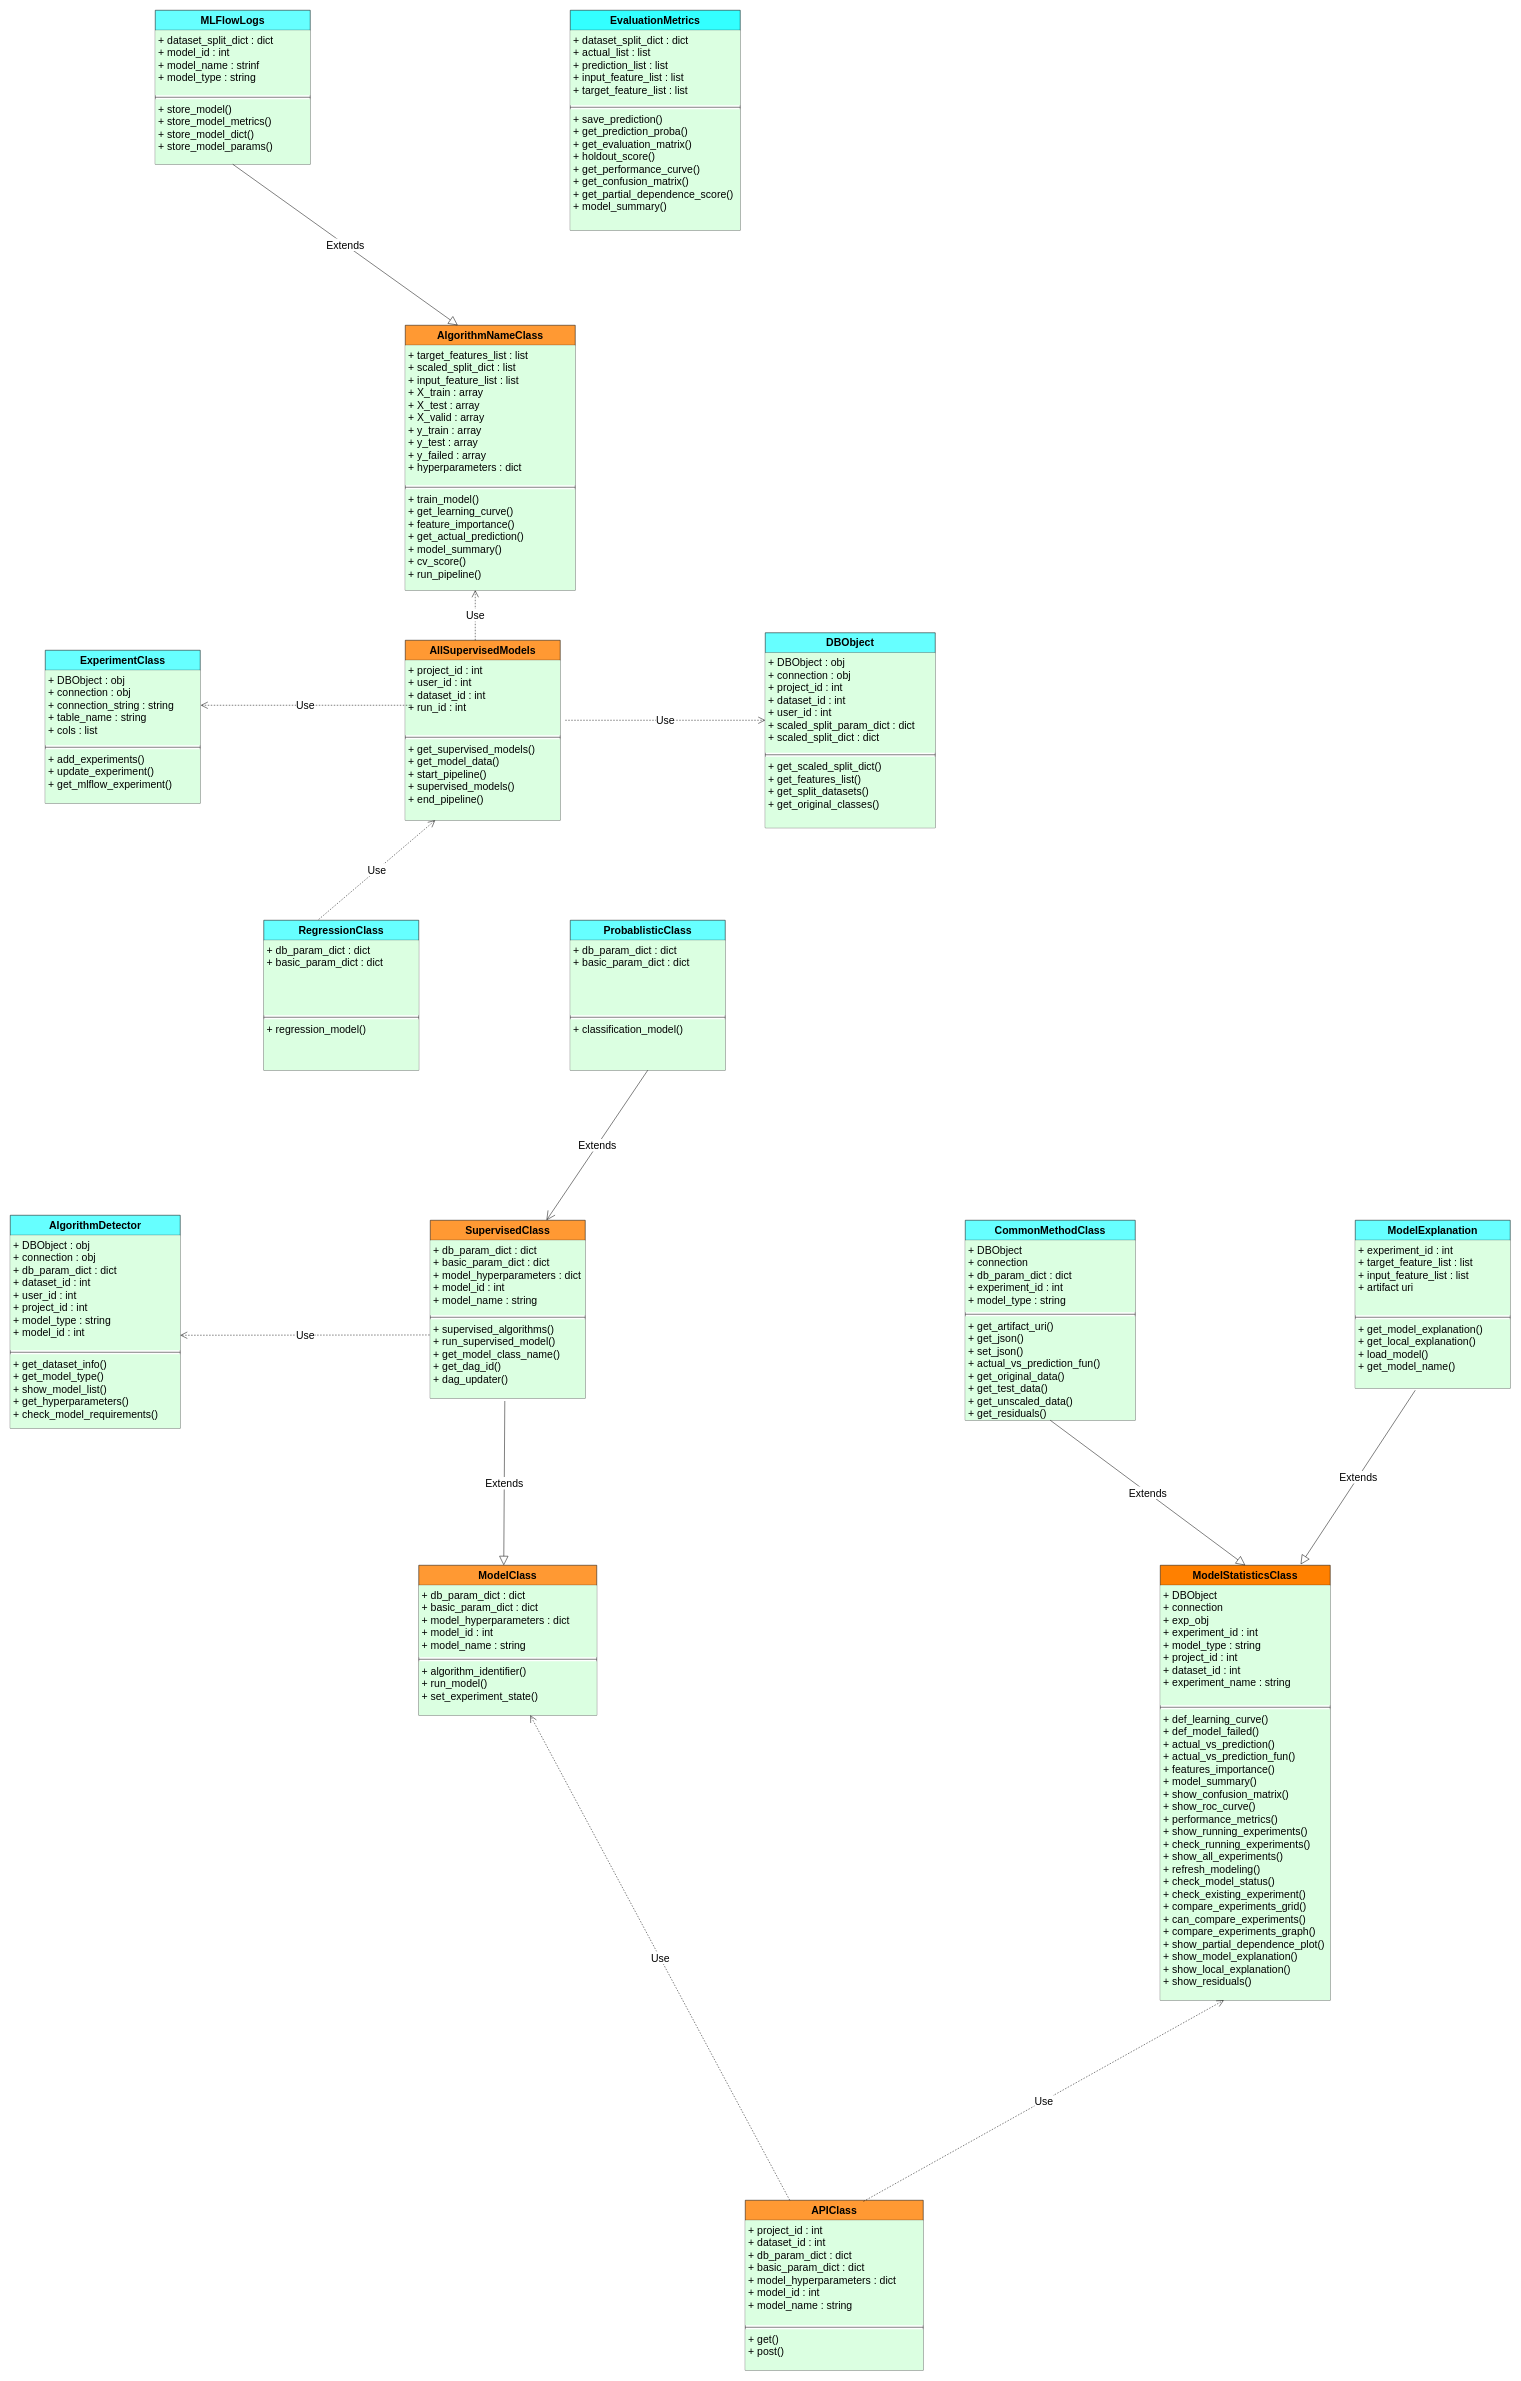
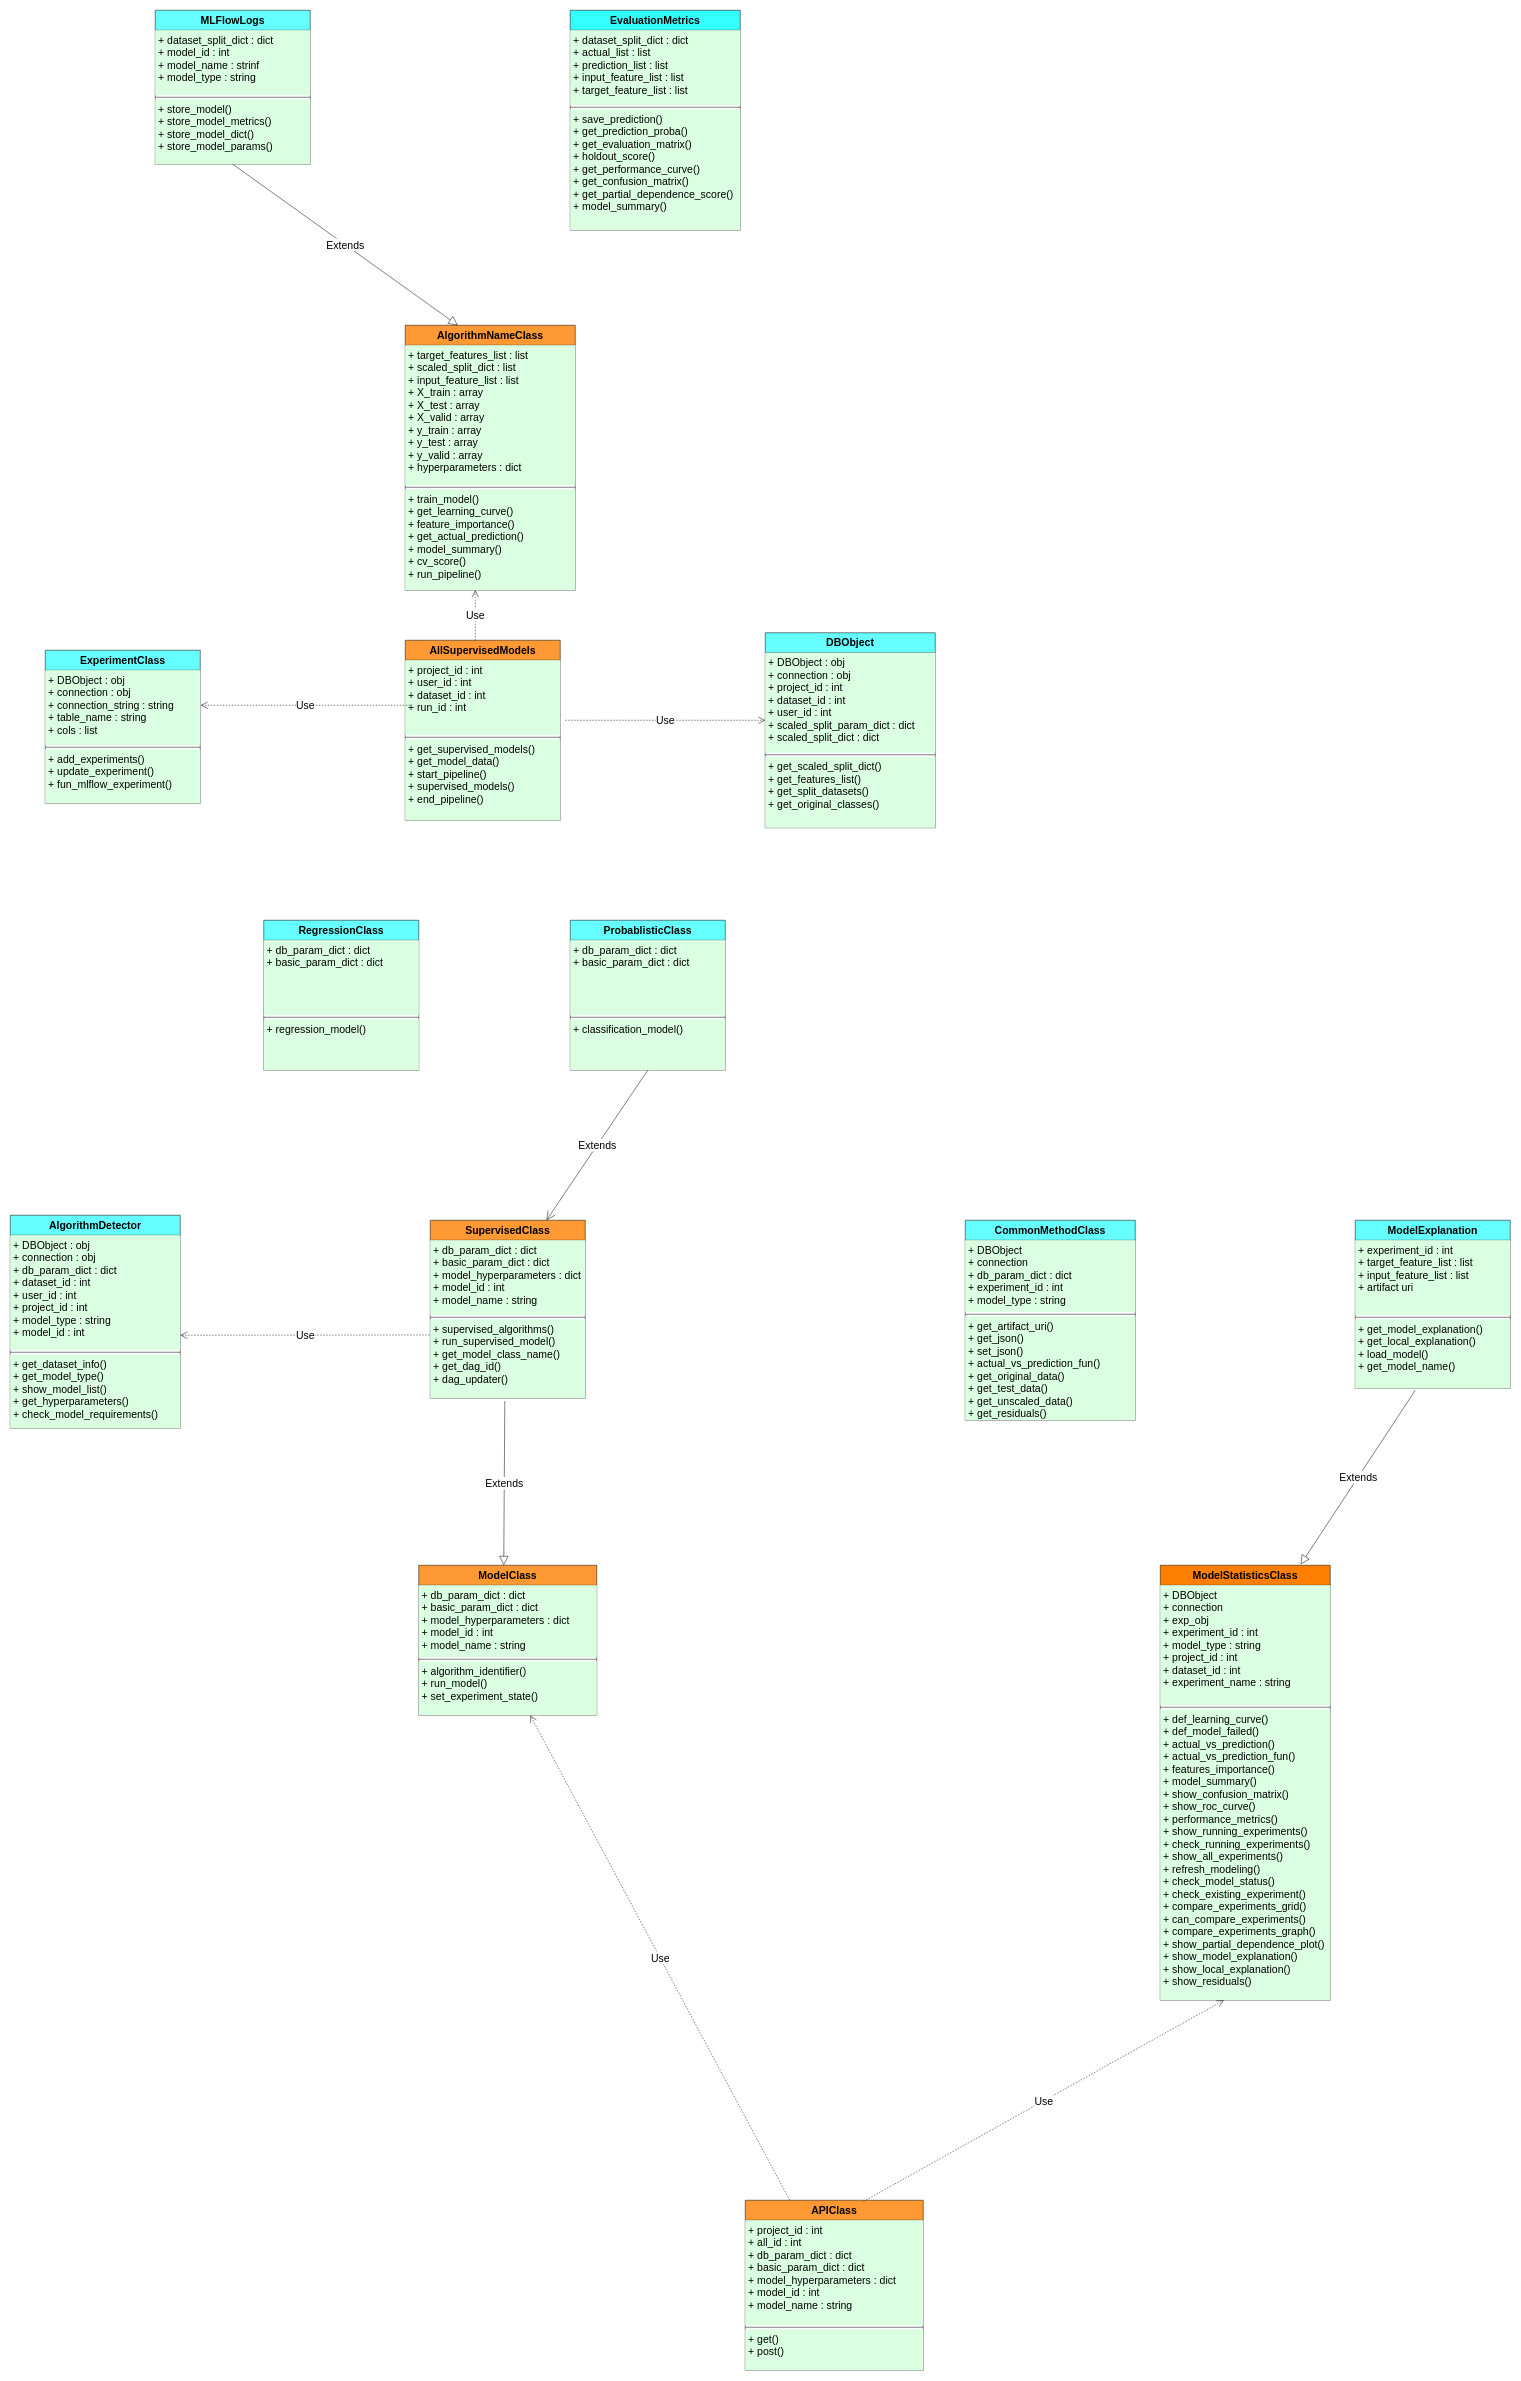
- <mxCell id="43" value="+ target_features_list : list&#10;+ scaled_split_dict : list&#10;+ input_feature_list : list&#10;+ X_train : array&#10;+ X_test : array&#10;+ X_valid : array&#10;+ y_train : array&#10;+ y_test : array&#10;+ y_failed : array&#10;+ hyperparameters : dict" style="text;strokeColor=none;fillColor=#DBFFE1;align=left;verticalAlign=top;spacingLeft=4;spacingRight=4;overflow=hidden;rotatable=0;points=[[0,0.5],[1,0.5]];portConstraint=eastwest;fontSize=21;" parent="42" vertex="1"><mxGeometry y="40" width="340" height="280" as="geometry" /></mxCell>
+ <mxCell id="43" value="+ target_features_list : list&#10;+ scaled_split_dict : list&#10;+ input_feature_list : list&#10;+ X_train : array&#10;+ X_test : array&#10;+ X_valid : array&#10;+ y_train : array&#10;+ y_test : array&#10;+ y_valid : array&#10;+ hyperparameters : dict" style="text;strokeColor=none;fillColor=#DBFFE1;align=left;verticalAlign=top;spacingLeft=4;spacingRight=4;overflow=hidden;rotatable=0;points=[[0,0.5],[1,0.5]];portConstraint=eastwest;fontSize=21;" parent="42" vertex="1"><mxGeometry y="40" width="340" height="280" as="geometry" /></mxCell>
- <mxCell id="25" value="+ add_experiments()&#10;+ update_experiment()&#10;+ get_mlflow_experiment()" style="text;strokeColor=none;fillColor=#DBFFE1;align=left;verticalAlign=top;spacingLeft=4;spacingRight=4;overflow=hidden;rotatable=0;points=[[0,0.5],[1,0.5]];portConstraint=eastwest;fontSize=21;" parent="22" vertex="1"><mxGeometry y="198" width="310" height="108" as="geometry" /></mxCell>
+ <mxCell id="25" value="+ add_experiments()&#10;+ update_experiment()&#10;+ fun_mlflow_experiment()" style="text;strokeColor=none;fillColor=#DBFFE1;align=left;verticalAlign=top;spacingLeft=4;spacingRight=4;overflow=hidden;rotatable=0;points=[[0,0.5],[1,0.5]];portConstraint=eastwest;fontSize=21;" parent="22" vertex="1"><mxGeometry y="198" width="310" height="108" as="geometry" /></mxCell>
- <mxCell id="60" value="Use" style="endArrow=open;endSize=12;dashed=1;html=1;fontSize=21;exitX=0.354;exitY=-0.005;exitDx=0;exitDy=0;exitPerimeter=0;" parent="1" source="48" target="59" edge="1"><mxGeometry width="160" relative="1" as="geometry"><mxPoint x="1460" y="1530" as="sourcePoint" /><mxPoint x="1620" y="1530" as="targetPoint" /></mxGeometry></mxCell>
- <mxCell id="46" value="Extends" style="endArrow=block;endSize=16;endFill=0;html=1;fontSize=21;exitX=0.5;exitY=1;exitDx=0;exitDy=0;entryX=0.5;entryY=0;entryDx=0;entryDy=0;" parent="1" source="30" target="34" edge="1"><mxGeometry width="160" relative="1" as="geometry"><mxPoint x="700" y="-260" as="sourcePoint" /><mxPoint x="860" y="-260" as="targetPoint" /></mxGeometry></mxCell>
- <mxCell id="69" value="+ project_id : int&#10;+ dataset_id : int&#10;+ db_param_dict : dict&#10;+ basic_param_dict : dict&#10;+ model_hyperparameters : dict&#10;+ model_id : int&#10;+ model_name : string" style="text;strokeColor=none;fillColor=#DBFFE1;align=left;verticalAlign=top;spacingLeft=4;spacingRight=4;overflow=hidden;rotatable=0;points=[[0,0.5],[1,0.5]];portConstraint=eastwest;fontSize=21;" parent="68" vertex="1"><mxGeometry y="40" width="356" height="210" as="geometry" /></mxCell>
+ <mxCell id="69" value="+ project_id : int&#10;+ all_id : int&#10;+ db_param_dict : dict&#10;+ basic_param_dict : dict&#10;+ model_hyperparameters : dict&#10;+ model_id : int&#10;+ model_name : string" style="text;strokeColor=none;fillColor=#DBFFE1;align=left;verticalAlign=top;spacingLeft=4;spacingRight=4;overflow=hidden;rotatable=0;points=[[0,0.5],[1,0.5]];portConstraint=eastwest;fontSize=21;" parent="68" vertex="1"><mxGeometry y="40" width="356" height="210" as="geometry" /></mxCell>
